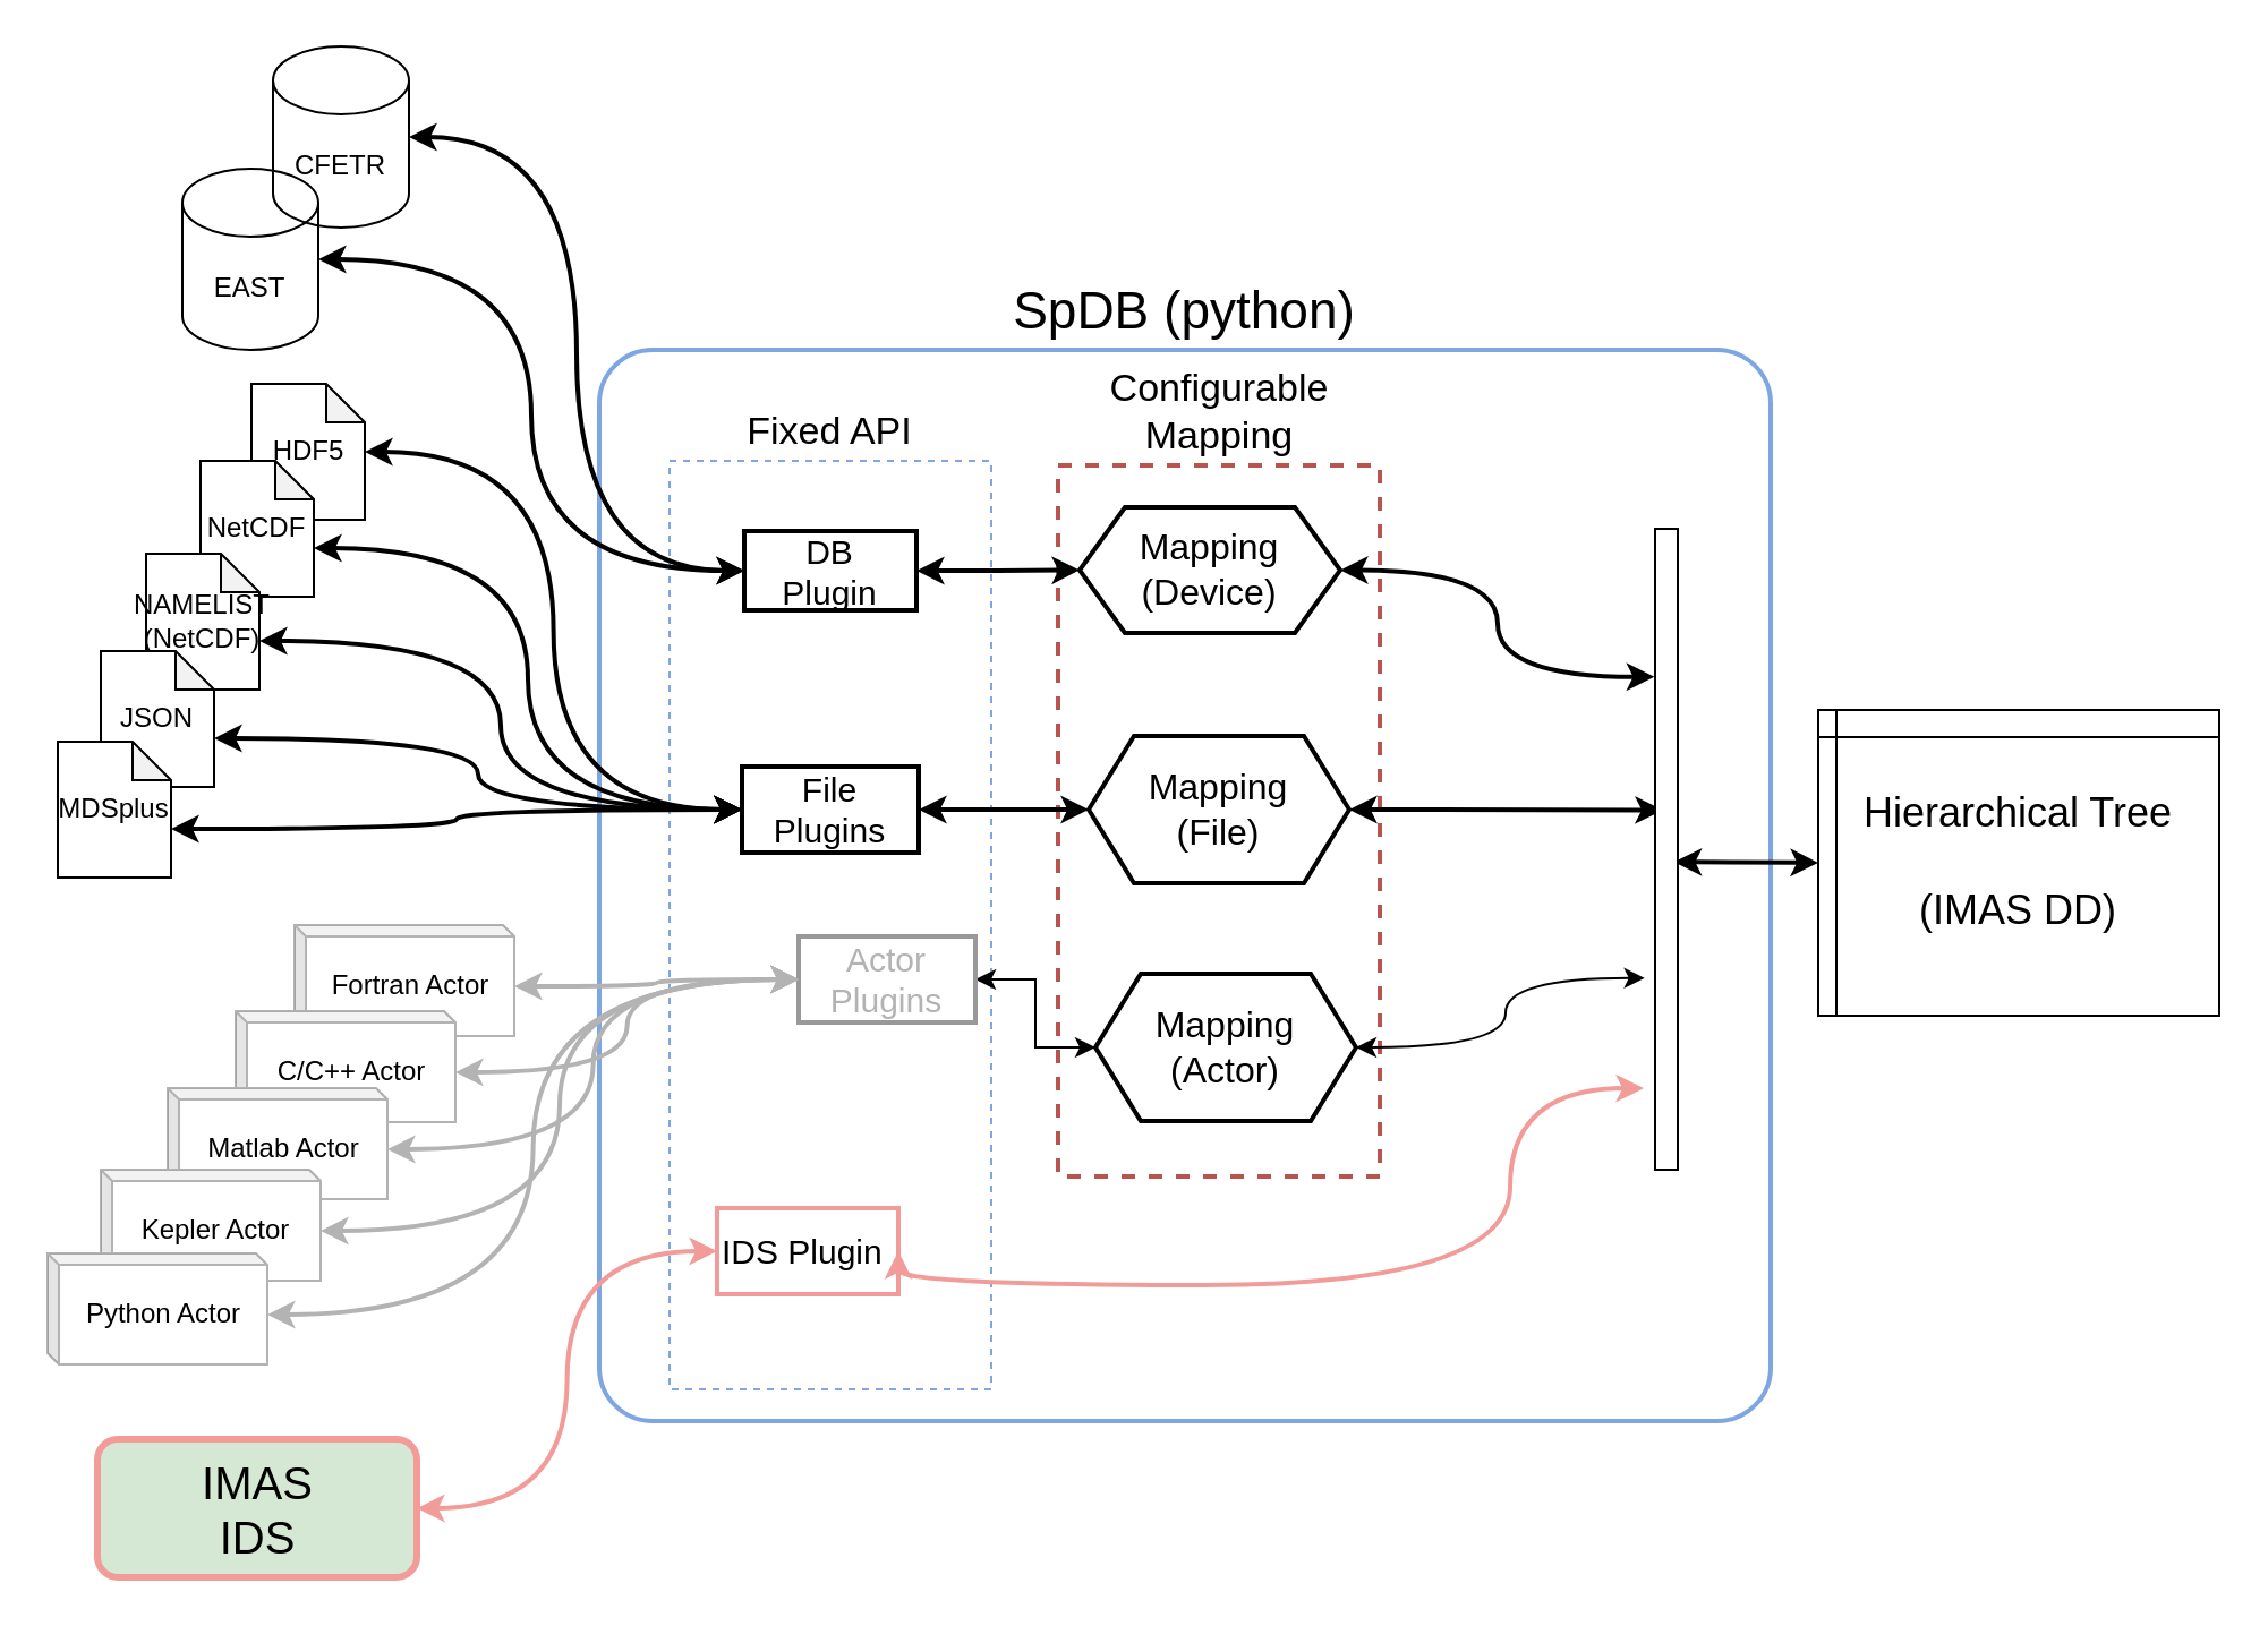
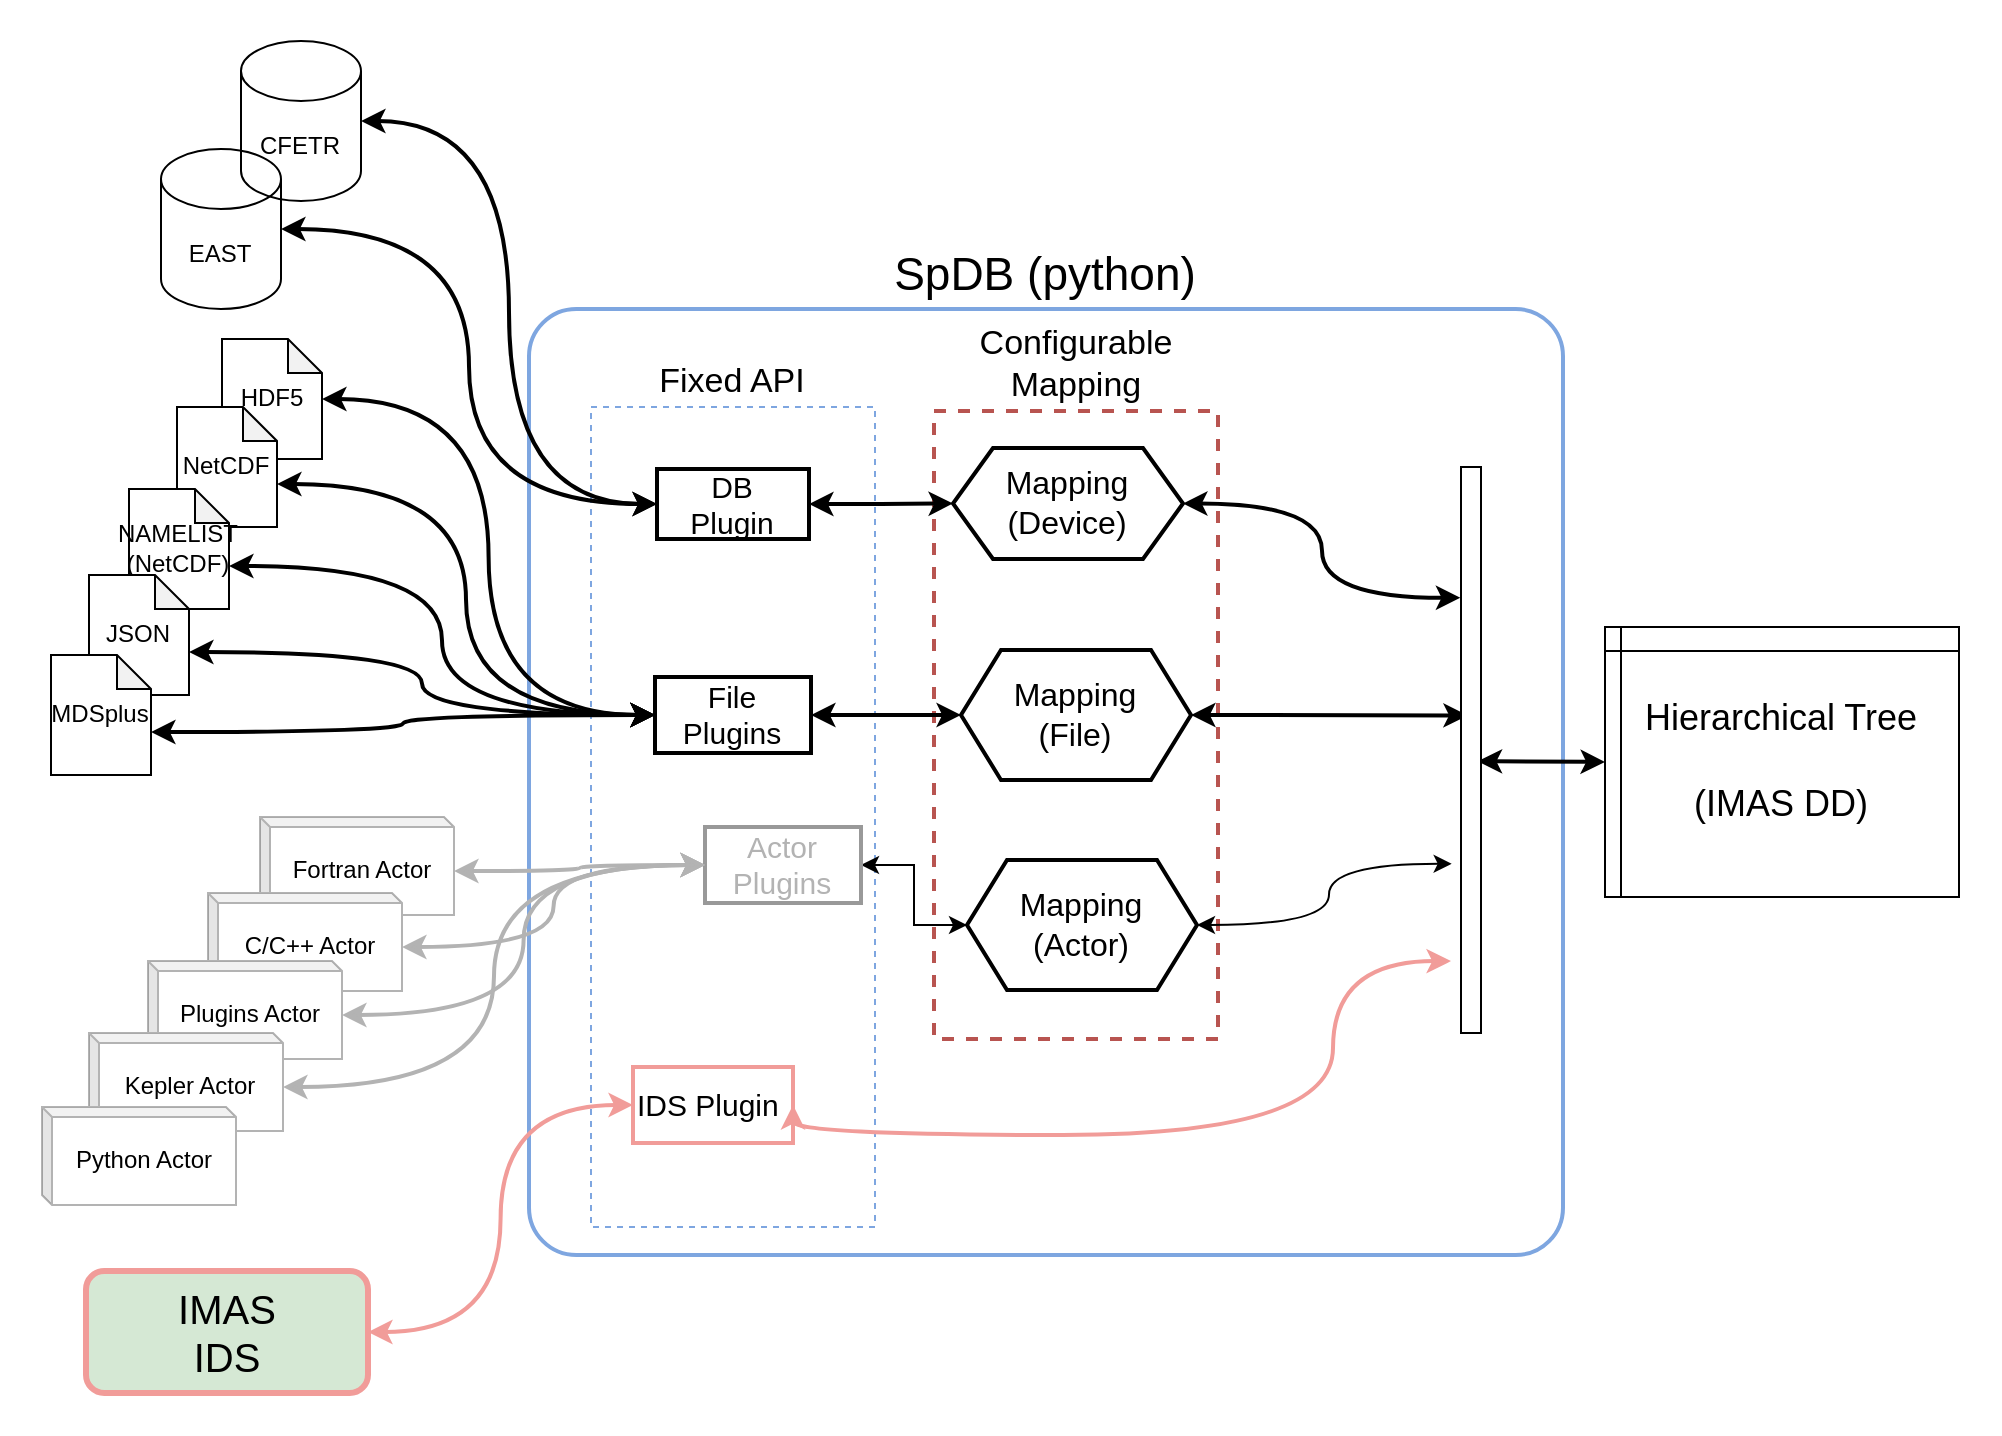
- <mxCell id="43" value="Matlab Actor" style="shape=cube;whiteSpace=wrap;html=1;boundedLbl=1;backgroundOutline=1;darkOpacity=0.05;darkOpacity2=0.1;size=5;strokeColor=#B3B3B3;" vertex="1" parent="1"><mxGeometry x="73.5" y="480" width="97" height="49" as="geometry" /></mxCell>
+ <mxCell id="43" value="Plugins Actor" style="shape=cube;whiteSpace=wrap;html=1;boundedLbl=1;backgroundOutline=1;darkOpacity=0.05;darkOpacity2=0.1;size=5;strokeColor=#B3B3B3;" vertex="1" parent="1"><mxGeometry x="73.5" y="480" width="97" height="49" as="geometry" /></mxCell>
- <mxCell id="46" style="edgeStyle=orthogonalEdgeStyle;curved=1;rounded=0;orthogonalLoop=1;jettySize=auto;html=1;exitX=0;exitY=0;exitDx=97;exitDy=27;exitPerimeter=0;entryX=0;entryY=0.5;entryDx=0;entryDy=0;startArrow=classic;startFill=1;strokeWidth=2;strokeColor=#B3B3B3;" edge="1" parent="1" source="47" target="33"><mxGeometry relative="1" as="geometry" /></mxCell>
